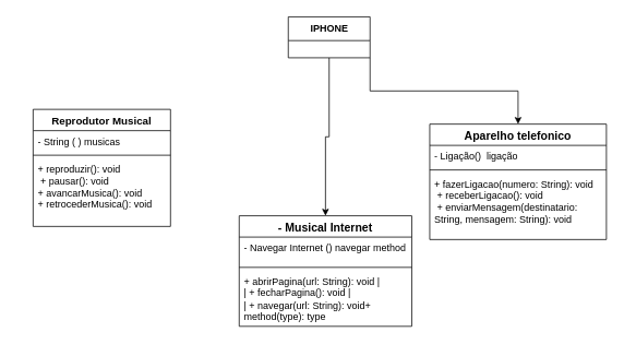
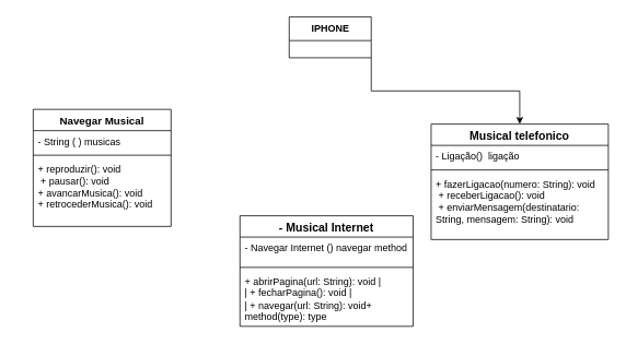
- <mxCell id="3" value="&lt;font style=&quot;font-size: 13px;&quot;&gt;Reprodutor Musical&lt;/font&gt;" style="swimlane;fontStyle=1;align=center;verticalAlign=top;childLayout=stackLayout;horizontal=1;startSize=26;horizontalStack=0;resizeParent=1;resizeParentMax=0;resizeLast=0;collapsible=1;marginBottom=0;whiteSpace=wrap;html=1;strokeColor=default;fontFamily=Helvetica;fontSize=12;fontColor=default;fillColor=default;" vertex="1" parent="1"><mxGeometry x="40" y="133" width="168" height="143" as="geometry"><mxRectangle x="125" y="608" width="98" height="26" as="alternateBounds" /></mxGeometry></mxCell>
+ <mxCell id="3" value="&lt;font style=&quot;font-size: 13px;&quot;&gt;Navegar Musical&lt;/font&gt;" style="swimlane;fontStyle=1;align=center;verticalAlign=top;childLayout=stackLayout;horizontal=1;startSize=26;horizontalStack=0;resizeParent=1;resizeParentMax=0;resizeLast=0;collapsible=1;marginBottom=0;whiteSpace=wrap;html=1;strokeColor=default;fontFamily=Helvetica;fontSize=12;fontColor=default;fillColor=default;" vertex="1" parent="1"><mxGeometry x="40" y="133" width="168" height="143" as="geometry"><mxRectangle x="125" y="608" width="98" height="26" as="alternateBounds" /></mxGeometry></mxCell>
- <mxCell id="12" style="edgeStyle=orthogonalEdgeStyle;rounded=0;orthogonalLoop=1;jettySize=auto;html=1;exitX=0.5;exitY=1;exitDx=0;exitDy=0;fontFamily=Helvetica;fontSize=12;fontColor=default;" edge="1" parent="1" source="13" target="14"><mxGeometry relative="1" as="geometry" /></mxCell>
- <mxCell id="7" value="&lt;font style=&quot;font-size: 14px;&quot;&gt;Aparelho telefonico&lt;/font&gt;" style="swimlane;fontStyle=1;align=center;verticalAlign=top;childLayout=stackLayout;horizontal=1;startSize=26;horizontalStack=0;resizeParent=1;resizeParentMax=0;resizeLast=0;collapsible=1;marginBottom=0;whiteSpace=wrap;html=1;strokeColor=default;fontFamily=Helvetica;fontSize=12;fontColor=default;fillColor=default;" vertex="1" parent="1"><mxGeometry x="525" y="151" width="216" height="141" as="geometry" /></mxCell>
+ <mxCell id="7" value="&lt;font style=&quot;font-size: 14px;&quot;&gt;Musical telefonico&lt;/font&gt;" style="swimlane;fontStyle=1;align=center;verticalAlign=top;childLayout=stackLayout;horizontal=1;startSize=26;horizontalStack=0;resizeParent=1;resizeParentMax=0;resizeLast=0;collapsible=1;marginBottom=0;whiteSpace=wrap;html=1;strokeColor=default;fontFamily=Helvetica;fontSize=12;fontColor=default;fillColor=default;" vertex="1" parent="1"><mxGeometry x="525" y="151" width="216" height="141" as="geometry" /></mxCell>
